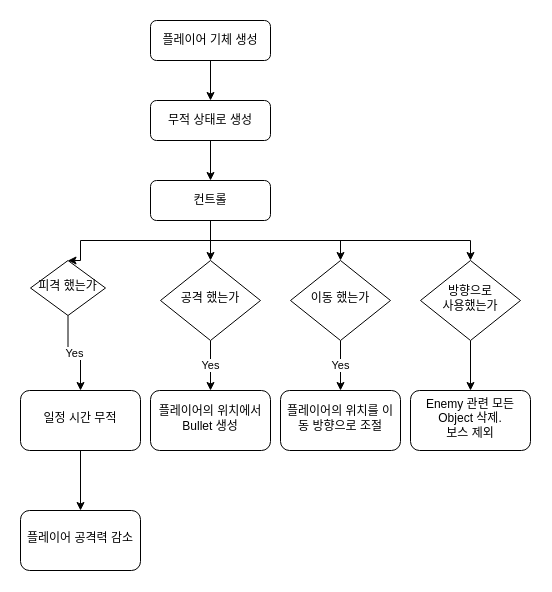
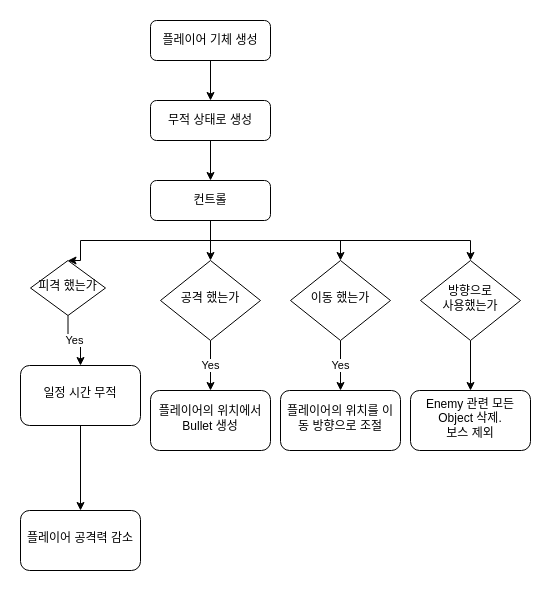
- <mxCell id="17" value="일정 시간 무적" style="rounded=1;whiteSpace=wrap;html=1;shadow=0;strokeWidth=1;spacing=6;spacingTop=-4;" vertex="1" parent="1"><mxGeometry x="20" y="390" width="120" height="60" as="geometry" /></mxCell>
+ <mxCell id="17" value="일정 시간 무적" style="rounded=1;whiteSpace=wrap;html=1;shadow=0;strokeWidth=1;spacing=6;spacingTop=-4;" vertex="1" parent="1"><mxGeometry x="20" y="365" width="120" height="60" as="geometry" /></mxCell>
